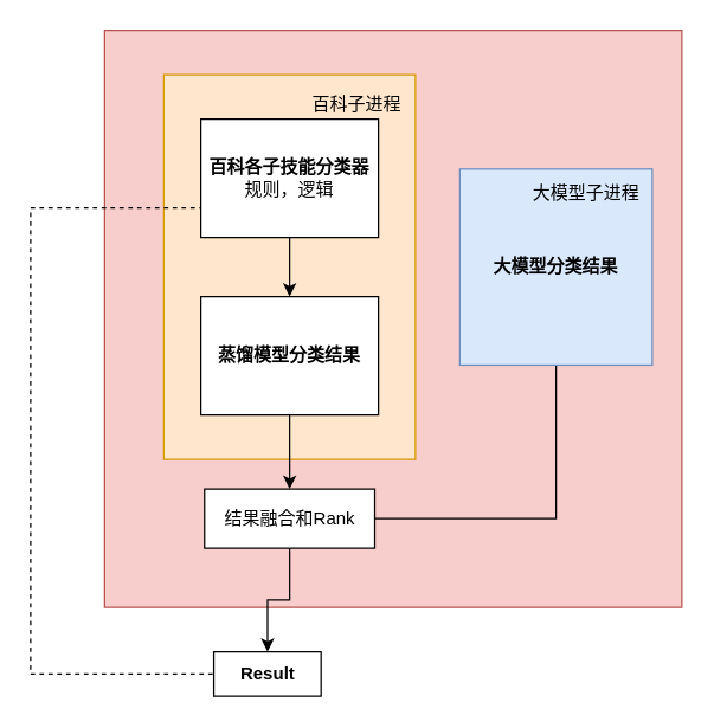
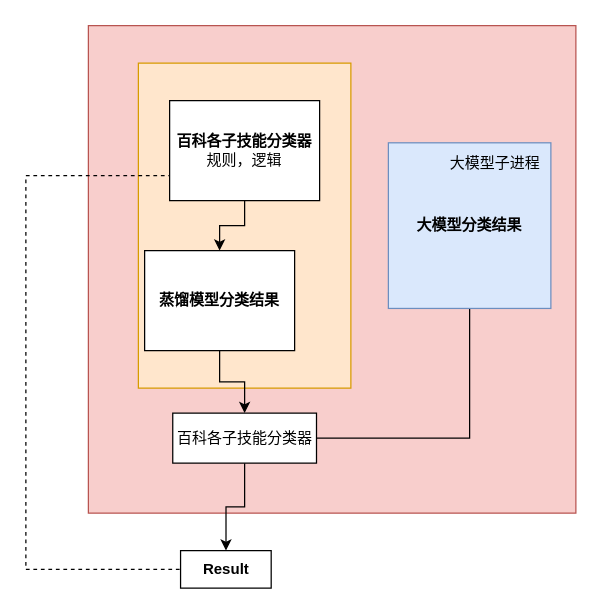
- <mxCell id="11" value="百科子进程" style="text;html=1;align=center;verticalAlign=middle;resizable=0;points=[];autosize=1;strokeColor=none;fillColor=none;" vertex="1" parent="1"><mxGeometry x="200" y="60" width="80" height="20" as="geometry" /></mxCell>
- <mxCell id="8" value="&lt;b&gt;蒸馏模型分类结果&lt;/b&gt;" style="rounded=0;whiteSpace=wrap;html=1;" vertex="1" parent="1"><mxGeometry x="135" y="200" width="120" height="80" as="geometry" /></mxCell>
+ <mxCell id="8" value="&lt;b&gt;蒸馏模型分类结果&lt;/b&gt;" style="rounded=0;whiteSpace=wrap;html=1;" vertex="1" parent="1"><mxGeometry x="115" y="200" width="120" height="80" as="geometry" /></mxCell>
- <mxCell id="14" value="结果融合和Rank" style="rounded=0;whiteSpace=wrap;html=1;" vertex="1" parent="1"><mxGeometry x="137.5" y="330" width="115" height="40" as="geometry" /></mxCell>
+ <mxCell id="14" value="百科各子技能分类器" style="rounded=0;whiteSpace=wrap;html=1;" vertex="1" parent="1"><mxGeometry x="137.5" y="330" width="115" height="40" as="geometry" /></mxCell>
